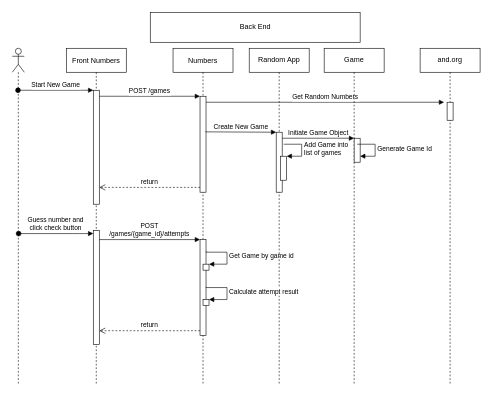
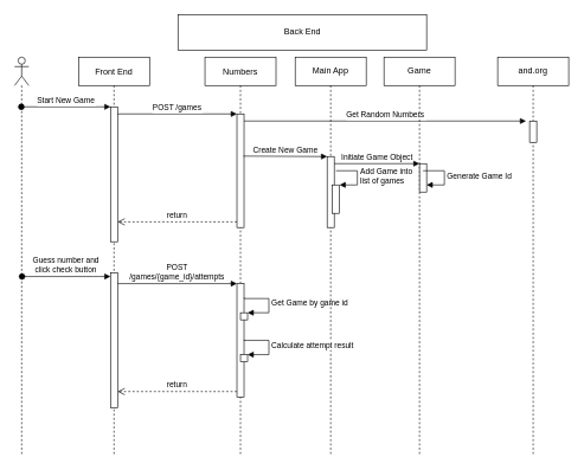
- <mxCell id="15" value="Random App" style="shape=umlLifeline;perimeter=lifelinePerimeter;whiteSpace=wrap;html=1;container=1;collapsible=0;recursiveResize=0;outlineConnect=0;" vertex="1" parent="1"><mxGeometry x="415" y="80" width="100" height="560" as="geometry" /></mxCell>
+ <mxCell id="15" value="Main App" style="shape=umlLifeline;perimeter=lifelinePerimeter;whiteSpace=wrap;html=1;container=1;collapsible=0;recursiveResize=0;outlineConnect=0;" vertex="1" parent="1"><mxGeometry x="415" y="80" width="100" height="560" as="geometry" /></mxCell>
- <mxCell id="2" value="Front Numbers" style="shape=umlLifeline;perimeter=lifelinePerimeter;container=1;collapsible=0;recursiveResize=0;rounded=0;shadow=0;strokeWidth=1;" parent="1" vertex="1"><mxGeometry x="110" y="80" width="100" height="560" as="geometry" /></mxCell>
+ <mxCell id="2" value="Front End" style="shape=umlLifeline;perimeter=lifelinePerimeter;container=1;collapsible=0;recursiveResize=0;rounded=0;shadow=0;strokeWidth=1;" parent="1" vertex="1"><mxGeometry x="110" y="80" width="100" height="560" as="geometry" /></mxCell>
